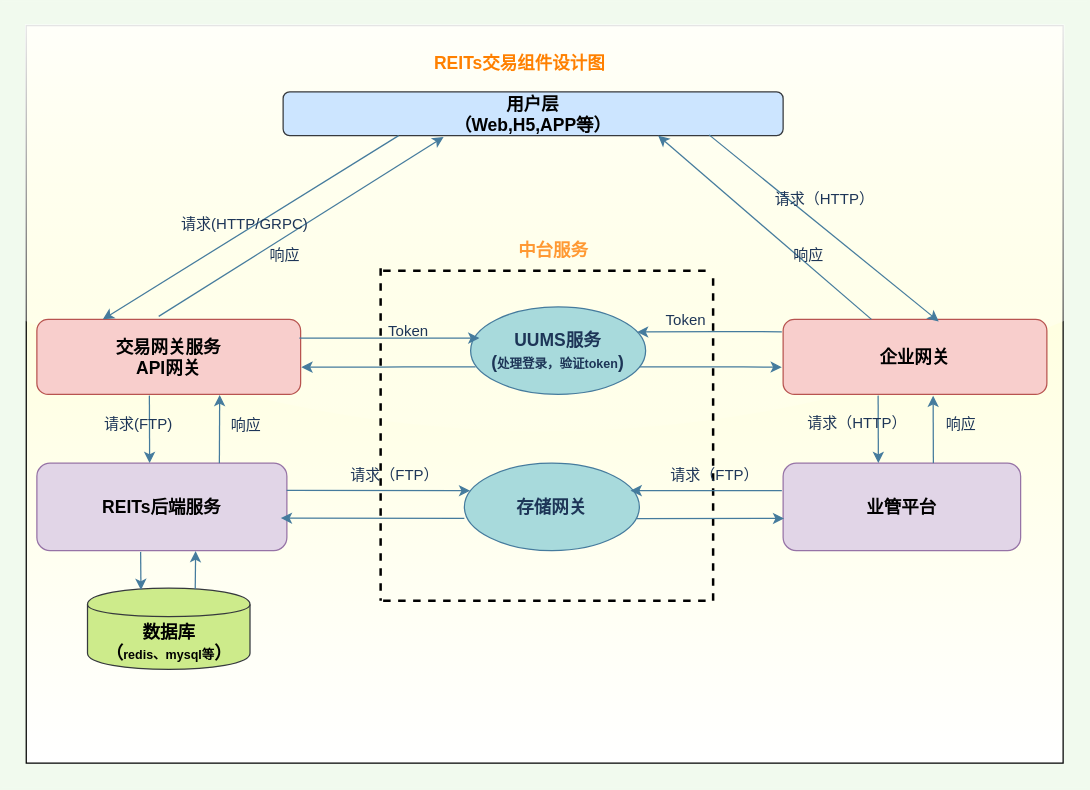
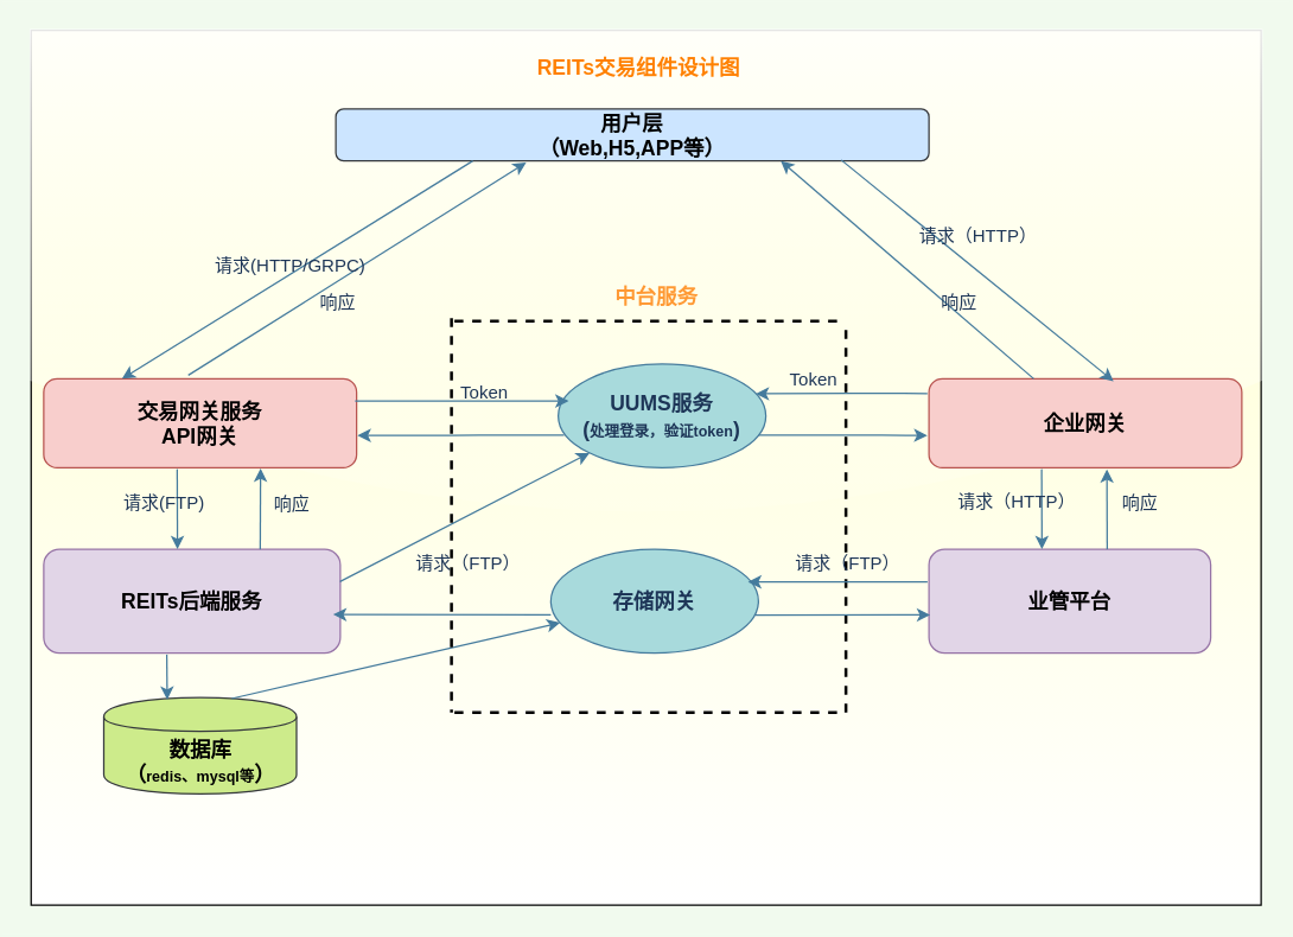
- <mxCell id="42" value="&lt;font style=&quot;font-size: 14px&quot; color=&quot;#ff8000&quot;&gt;&lt;b&gt;REITs交易组件设计图&lt;/b&gt;&lt;/font&gt;" style="text;html=1;resizable=0;autosize=1;align=center;verticalAlign=middle;points=[];fillColor=none;strokeColor=none;rounded=0;dashed=1;dashPattern=1 2;sketch=0;fontColor=#5C5C5C;" parent="1" vertex="1"><mxGeometry x="340" width="150" height="20" as="geometry" y="40" /></mxCell>
+ <mxCell id="42" value="&lt;font style=&quot;font-size: 14px&quot; color=&quot;#ff8000&quot;&gt;&lt;b&gt;REITs交易组件设计图&lt;/b&gt;&lt;/font&gt;" style="text;html=1;resizable=0;autosize=1;align=center;verticalAlign=middle;points=[];fillColor=none;strokeColor=none;rounded=0;dashed=1;dashPattern=1 2;sketch=0;fontColor=#5C5C5C;" parent="1" vertex="1"><mxGeometry x="355" y="35" width="150" height="20" as="geometry" /></mxCell>
- <mxCell id="13" value="" style="endArrow=classic;html=1;strokeColor=#457B9D;fillColor=#A8DADC;fontColor=#1D3557;exitX=0.999;exitY=0.311;exitDx=0;exitDy=0;exitPerimeter=0;entryX=0.033;entryY=0.315;entryDx=0;entryDy=0;entryPerimeter=0;" parent="1" source="5" target="12" edge="1"><mxGeometry width="50" height="50" relative="1" as="geometry"><mxPoint x="266" y="410" as="sourcePoint" /><mxPoint x="376" y="410" as="targetPoint" /></mxGeometry></mxCell>
+ <mxCell id="13" value="" style="endArrow=classic;html=1;strokeColor=#457B9D;fillColor=#A8DADC;fontColor=#1D3557;exitX=0.999;exitY=0.311;exitDx=0;exitDy=0;exitPerimeter=0;" parent="1" source="5" target="14" edge="1"><mxGeometry width="50" height="50" relative="1" as="geometry"><mxPoint x="266" y="410" as="sourcePoint" /><mxPoint x="376" y="410" as="targetPoint" /></mxGeometry></mxCell>
- <mxCell id="10" value="" style="endArrow=classic;html=1;strokeColor=#457B9D;fillColor=#A8DADC;fontColor=#1D3557;entryX=0.635;entryY=1.005;entryDx=0;entryDy=0;entryPerimeter=0;exitX=0.663;exitY=0.011;exitDx=0;exitDy=0;exitPerimeter=0;" parent="1" source="7" target="5" edge="1"><mxGeometry width="50" height="50" relative="1" as="geometry"><mxPoint x="156" y="470" as="sourcePoint" /><mxPoint x="307.14" y="419.03" as="targetPoint" /></mxGeometry></mxCell>
+ <mxCell id="10" value="" style="endArrow=classic;html=1;strokeColor=#457B9D;fillColor=#A8DADC;fontColor=#1D3557;exitX=0.663;exitY=0.011;exitDx=0;exitDy=0;exitPerimeter=0;" parent="1" source="7" target="12" edge="1"><mxGeometry width="50" height="50" relative="1" as="geometry"><mxPoint x="156" y="470" as="sourcePoint" /><mxPoint x="307.14" y="419.03" as="targetPoint" /></mxGeometry></mxCell>
